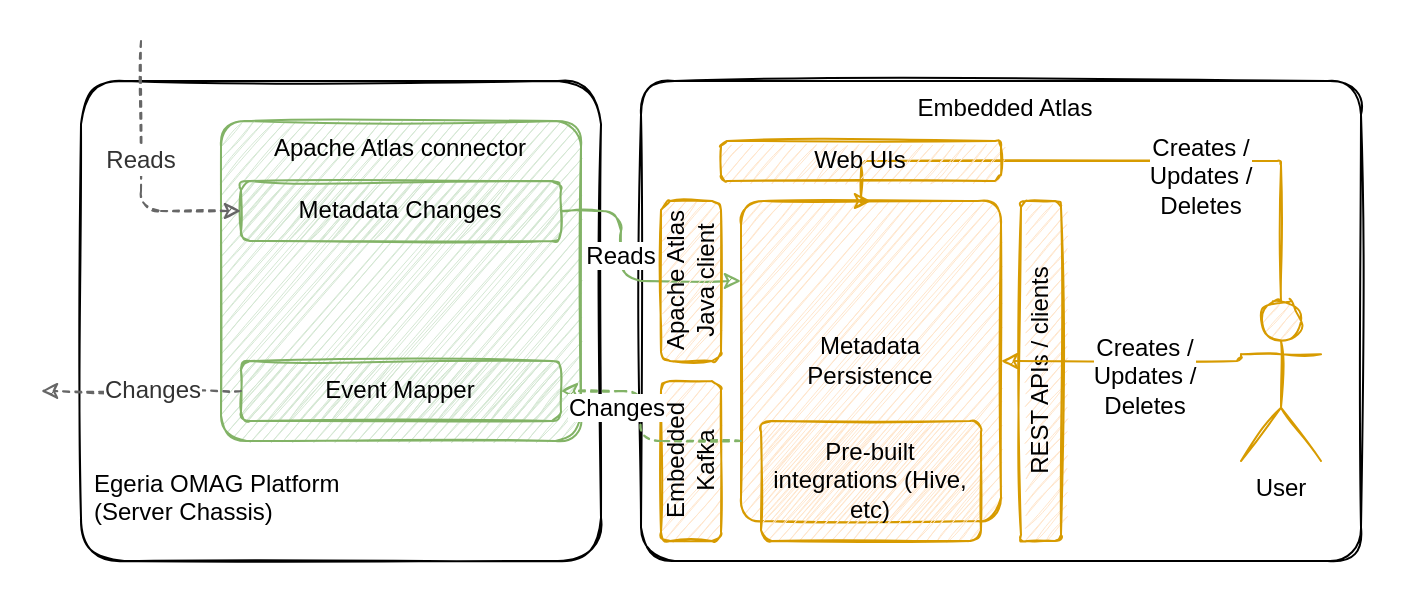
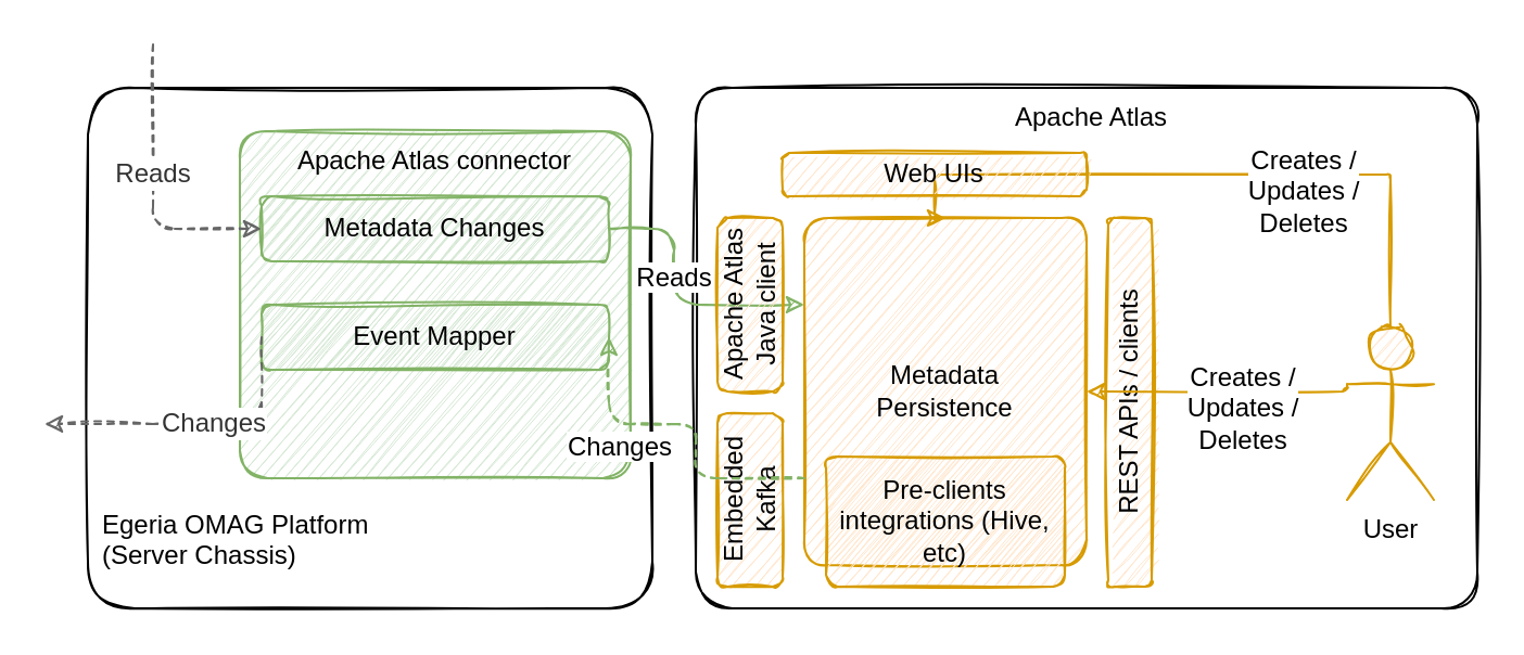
- <mxCell id="2" value="Embedded Atlas" style="rounded=1;whiteSpace=wrap;html=1;sketch=1;arcSize=7;align=center;spacingLeft=5;verticalAlign=top;" vertex="1" parent="1"><mxGeometry x="320" y="40" width="360" height="240" as="geometry" /></mxCell>
+ <mxCell id="2" value="Apache Atlas" style="rounded=1;whiteSpace=wrap;html=1;sketch=1;arcSize=7;align=center;spacingLeft=5;verticalAlign=top;" vertex="1" parent="1"><mxGeometry x="320" y="40" width="360" height="240" as="geometry" /></mxCell>
- <mxCell id="15" value="Event Mapper" style="rounded=1;whiteSpace=wrap;html=1;sketch=1;fillColor=#d5e8d4;strokeColor=#82b366;" vertex="1" parent="1"><mxGeometry x="120" y="180" width="160" height="30" as="geometry" /></mxCell>
+ <mxCell id="15" value="Event Mapper" style="rounded=1;whiteSpace=wrap;html=1;sketch=1;fillColor=#d5e8d4;strokeColor=#82b366;" vertex="1" parent="1"><mxGeometry x="120" y="140" width="160" height="30" as="geometry" /></mxCell>
- <mxCell id="16" value="Pre-built integrations (Hive, etc)" style="rounded=1;whiteSpace=wrap;html=1;sketch=1;fillColor=#ffe6cc;strokeColor=#d79b00;verticalAlign=middle;arcSize=9;" vertex="1" parent="1"><mxGeometry x="380" y="210" width="110" height="60" as="geometry" /></mxCell>
+ <mxCell id="16" value="Pre-clients integrations (Hive, etc)" style="rounded=1;whiteSpace=wrap;html=1;sketch=1;fillColor=#ffe6cc;strokeColor=#d79b00;verticalAlign=middle;arcSize=9;" vertex="1" parent="1"><mxGeometry x="380" y="210" width="110" height="60" as="geometry" /></mxCell>
